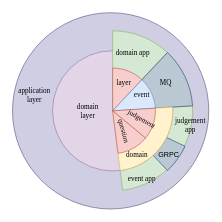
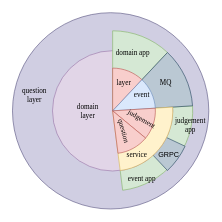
- <mxCell id="25" value="&lt;font face=&quot;Comic Sans MS&quot;&gt;application layer&lt;br&gt;&lt;/font&gt;" style="text;html=1;align=center;verticalAlign=middle;whiteSpace=wrap;rounded=0;" vertex="1" parent="1"><mxGeometry x="26.99" y="143" width="60" height="30" as="geometry" /></mxCell>
+ <mxCell id="25" value="&lt;font face=&quot;Comic Sans MS&quot;&gt;question layer&lt;br&gt;&lt;/font&gt;" style="text;html=1;align=center;verticalAlign=middle;whiteSpace=wrap;rounded=0;" vertex="1" parent="1"><mxGeometry x="26.99" y="143" width="60" height="30" as="geometry" /></mxCell>
- <mxCell id="13" value="&lt;font face=&quot;Comic Sans MS&quot;&gt;domain&lt;/font&gt;" style="text;html=1;align=center;verticalAlign=middle;whiteSpace=wrap;rounded=0;" vertex="1" parent="1"><mxGeometry x="198.49" y="243" width="60" height="30" as="geometry" /></mxCell>
+ <mxCell id="13" value="&lt;font face=&quot;Comic Sans MS&quot;&gt;service&lt;/font&gt;" style="text;html=1;align=center;verticalAlign=middle;whiteSpace=wrap;rounded=0;" vertex="1" parent="1"><mxGeometry x="198.49" y="243" width="60" height="30" as="geometry" /></mxCell>
